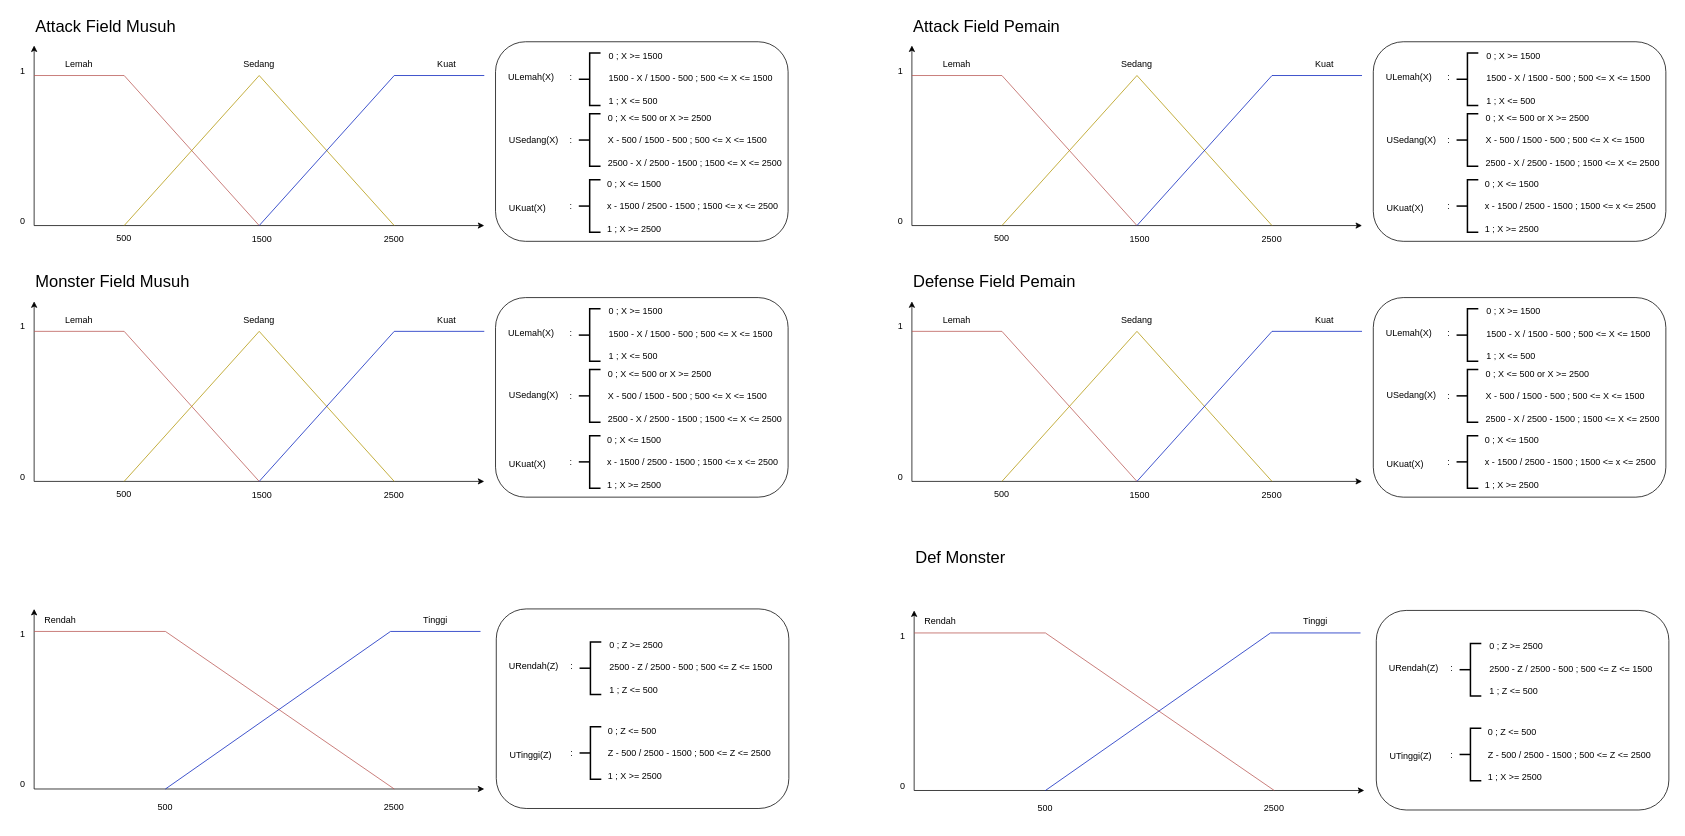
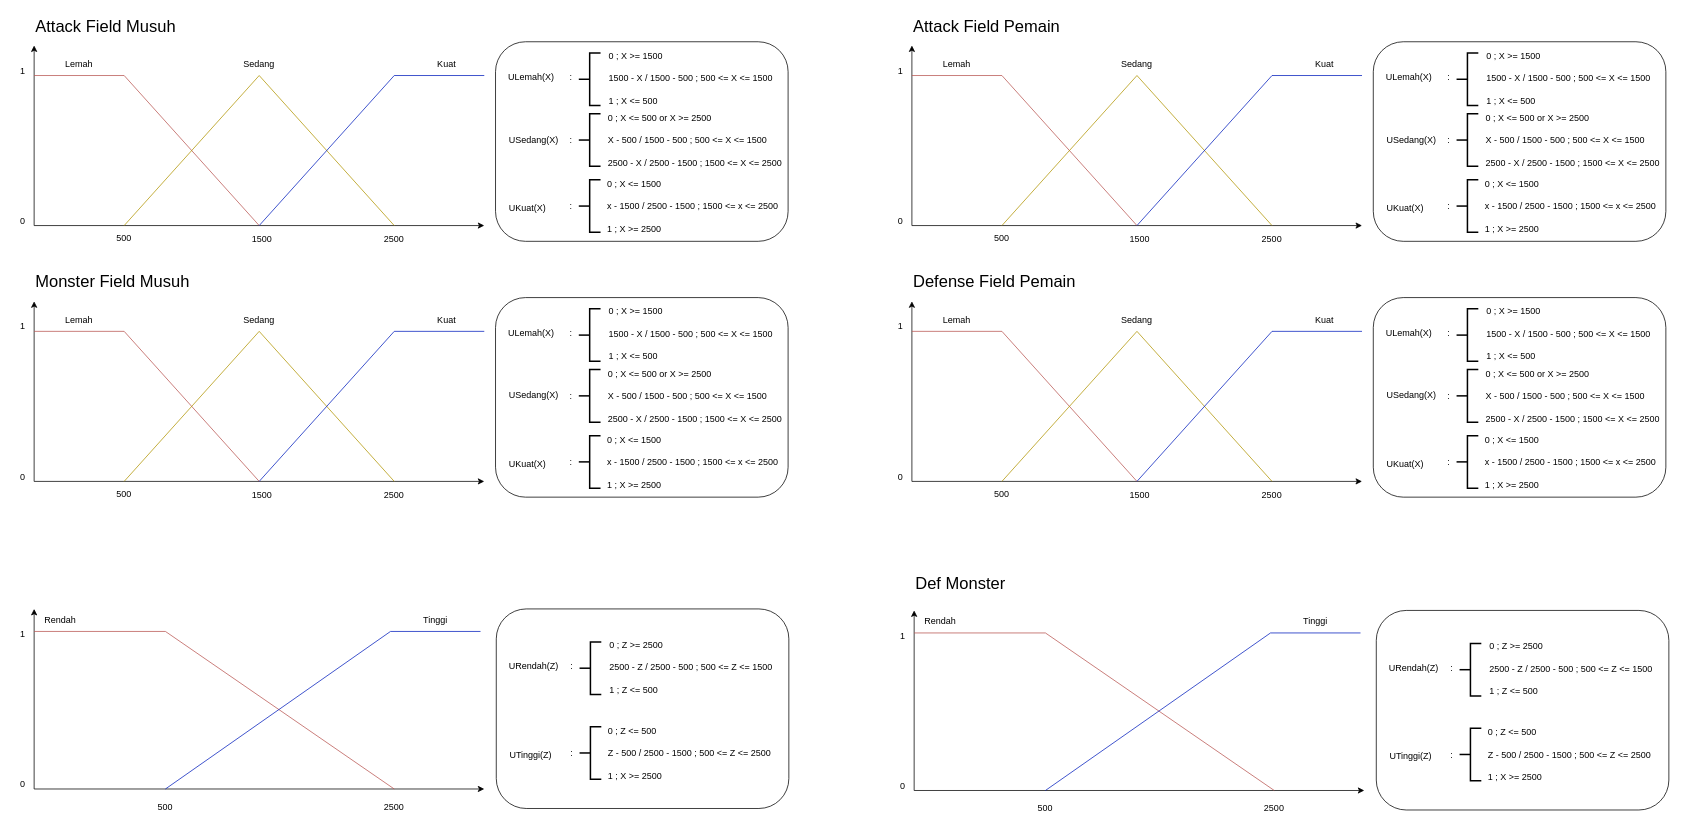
- <mxCell id="175" value="&lt;font style=&quot;font-size: 22px&quot;&gt;Def Monster&lt;/font&gt;" style="text;html=1;strokeColor=none;fillColor=none;align=left;verticalAlign=middle;whiteSpace=wrap;rounded=0;" vertex="1" parent="1"><mxGeometry x="1218" y="728" width="255" height="30" as="geometry" /></mxCell>
+ <mxCell id="175" value="&lt;font style=&quot;font-size: 22px&quot;&gt;Def Monster&lt;/font&gt;" style="text;html=1;strokeColor=none;fillColor=none;align=left;verticalAlign=middle;whiteSpace=wrap;rounded=0;" vertex="1" parent="1"><mxGeometry x="1218" y="763" width="255" height="30" as="geometry" /></mxCell>
